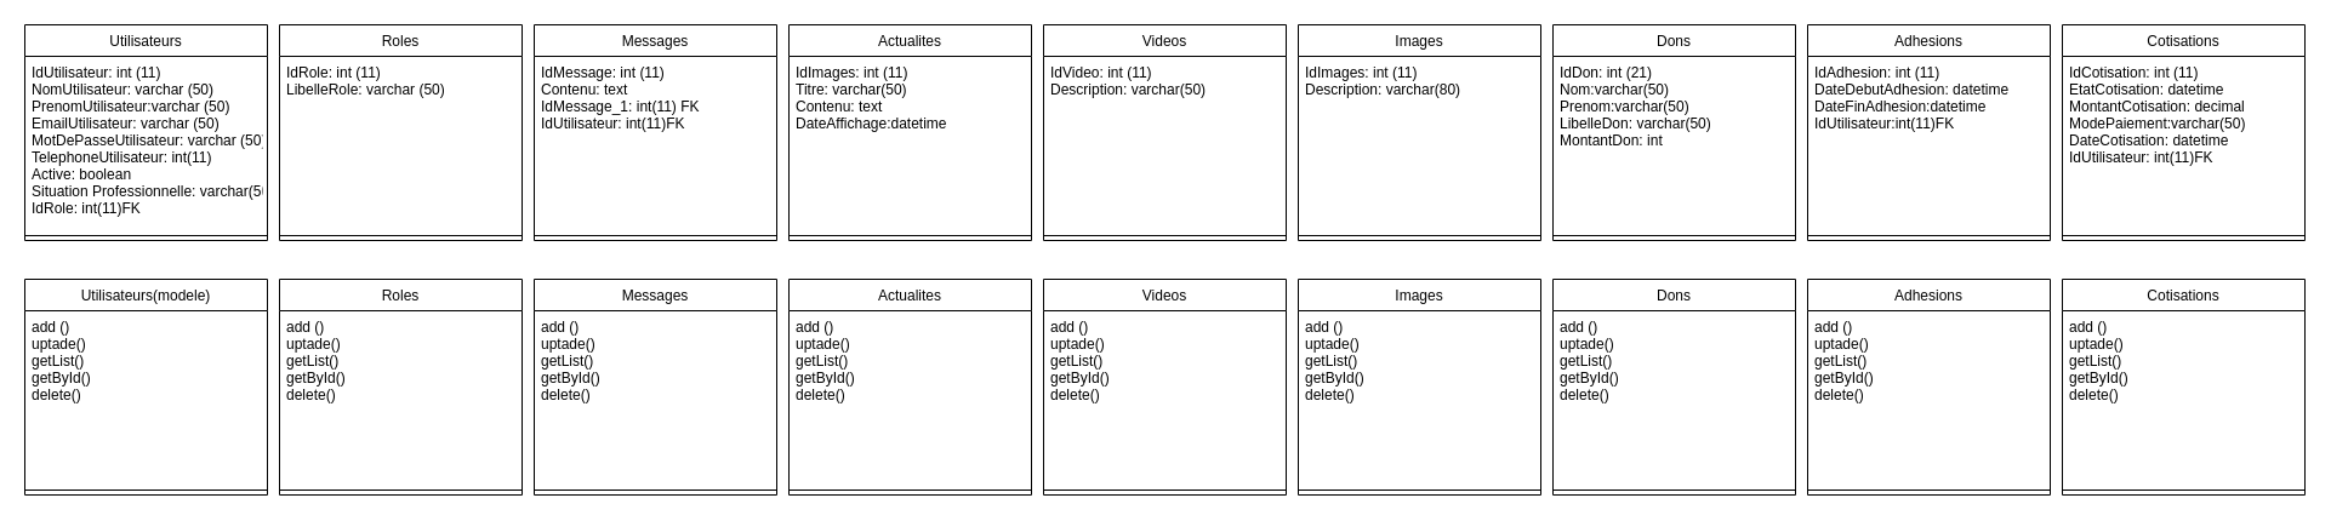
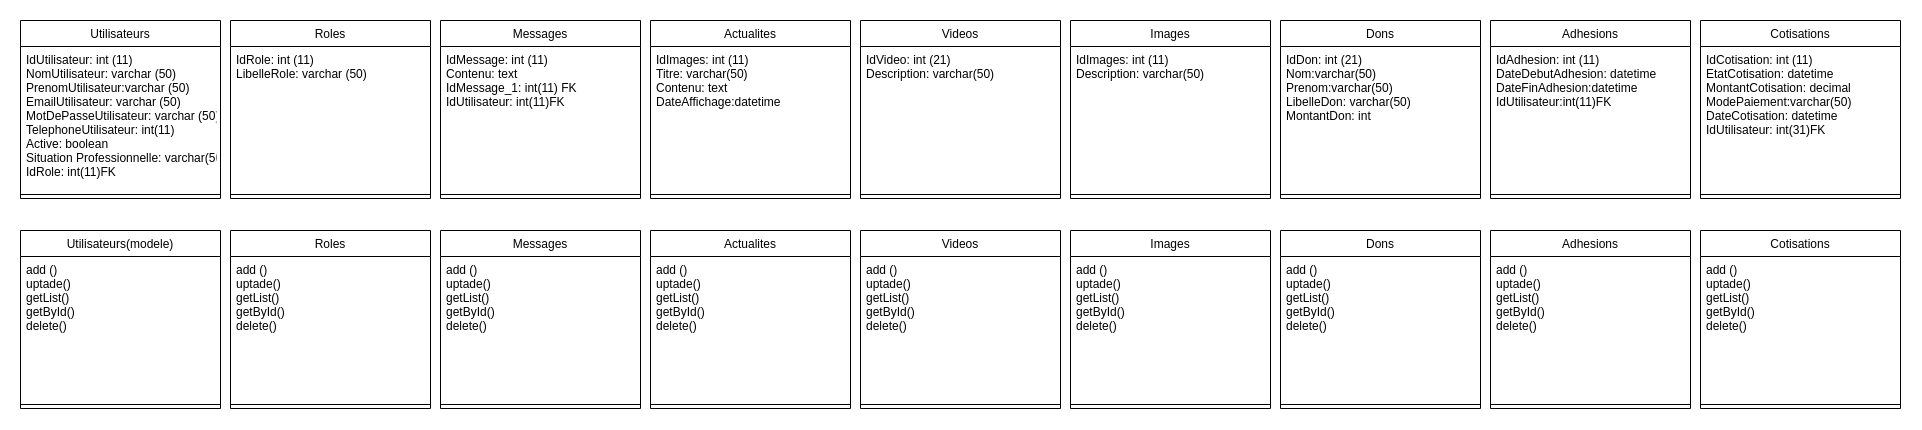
- <mxCell id="15" value="IdVideo: int (11)&#10;Description: varchar(50)" style="text;align=left;verticalAlign=top;spacingLeft=4;spacingRight=4;overflow=hidden;rotatable=0;points=[[0,0.5],[1,0.5]];portConstraint=eastwest;rounded=0;shadow=0;html=0;" parent="14" vertex="1"><mxGeometry y="26" width="200" height="144" as="geometry" /></mxCell>
+ <mxCell id="15" value="IdVideo: int (21)&#10;Description: varchar(50)" style="text;align=left;verticalAlign=top;spacingLeft=4;spacingRight=4;overflow=hidden;rotatable=0;points=[[0,0.5],[1,0.5]];portConstraint=eastwest;rounded=0;shadow=0;html=0;" parent="14" vertex="1"><mxGeometry y="26" width="200" height="144" as="geometry" /></mxCell>
- <mxCell id="18" value="IdImages: int (11)&#10;Description: varchar(80)" style="text;align=left;verticalAlign=top;spacingLeft=4;spacingRight=4;overflow=hidden;rotatable=0;points=[[0,0.5],[1,0.5]];portConstraint=eastwest;rounded=0;shadow=0;html=0;" parent="17" vertex="1"><mxGeometry y="26" width="200" height="144" as="geometry" /></mxCell>
+ <mxCell id="18" value="IdImages: int (11)&#10;Description: varchar(50)" style="text;align=left;verticalAlign=top;spacingLeft=4;spacingRight=4;overflow=hidden;rotatable=0;points=[[0,0.5],[1,0.5]];portConstraint=eastwest;rounded=0;shadow=0;html=0;" parent="17" vertex="1"><mxGeometry y="26" width="200" height="144" as="geometry" /></mxCell>
- <mxCell id="27" value="IdCotisation: int (11)&#10;EtatCotisation: datetime&#10;MontantCotisation: decimal&#10;ModePaiement:varchar(50)&#10;DateCotisation: datetime&#10;IdUtilisateur: int(11)FK" style="text;align=left;verticalAlign=top;spacingLeft=4;spacingRight=4;overflow=hidden;rotatable=0;points=[[0,0.5],[1,0.5]];portConstraint=eastwest;rounded=0;shadow=0;html=0;" parent="26" vertex="1"><mxGeometry y="26" width="200" height="144" as="geometry" /></mxCell>
+ <mxCell id="27" value="IdCotisation: int (11)&#10;EtatCotisation: datetime&#10;MontantCotisation: decimal&#10;ModePaiement:varchar(50)&#10;DateCotisation: datetime&#10;IdUtilisateur: int(31)FK" style="text;align=left;verticalAlign=top;spacingLeft=4;spacingRight=4;overflow=hidden;rotatable=0;points=[[0,0.5],[1,0.5]];portConstraint=eastwest;rounded=0;shadow=0;html=0;" parent="26" vertex="1"><mxGeometry y="26" width="200" height="144" as="geometry" /></mxCell>
